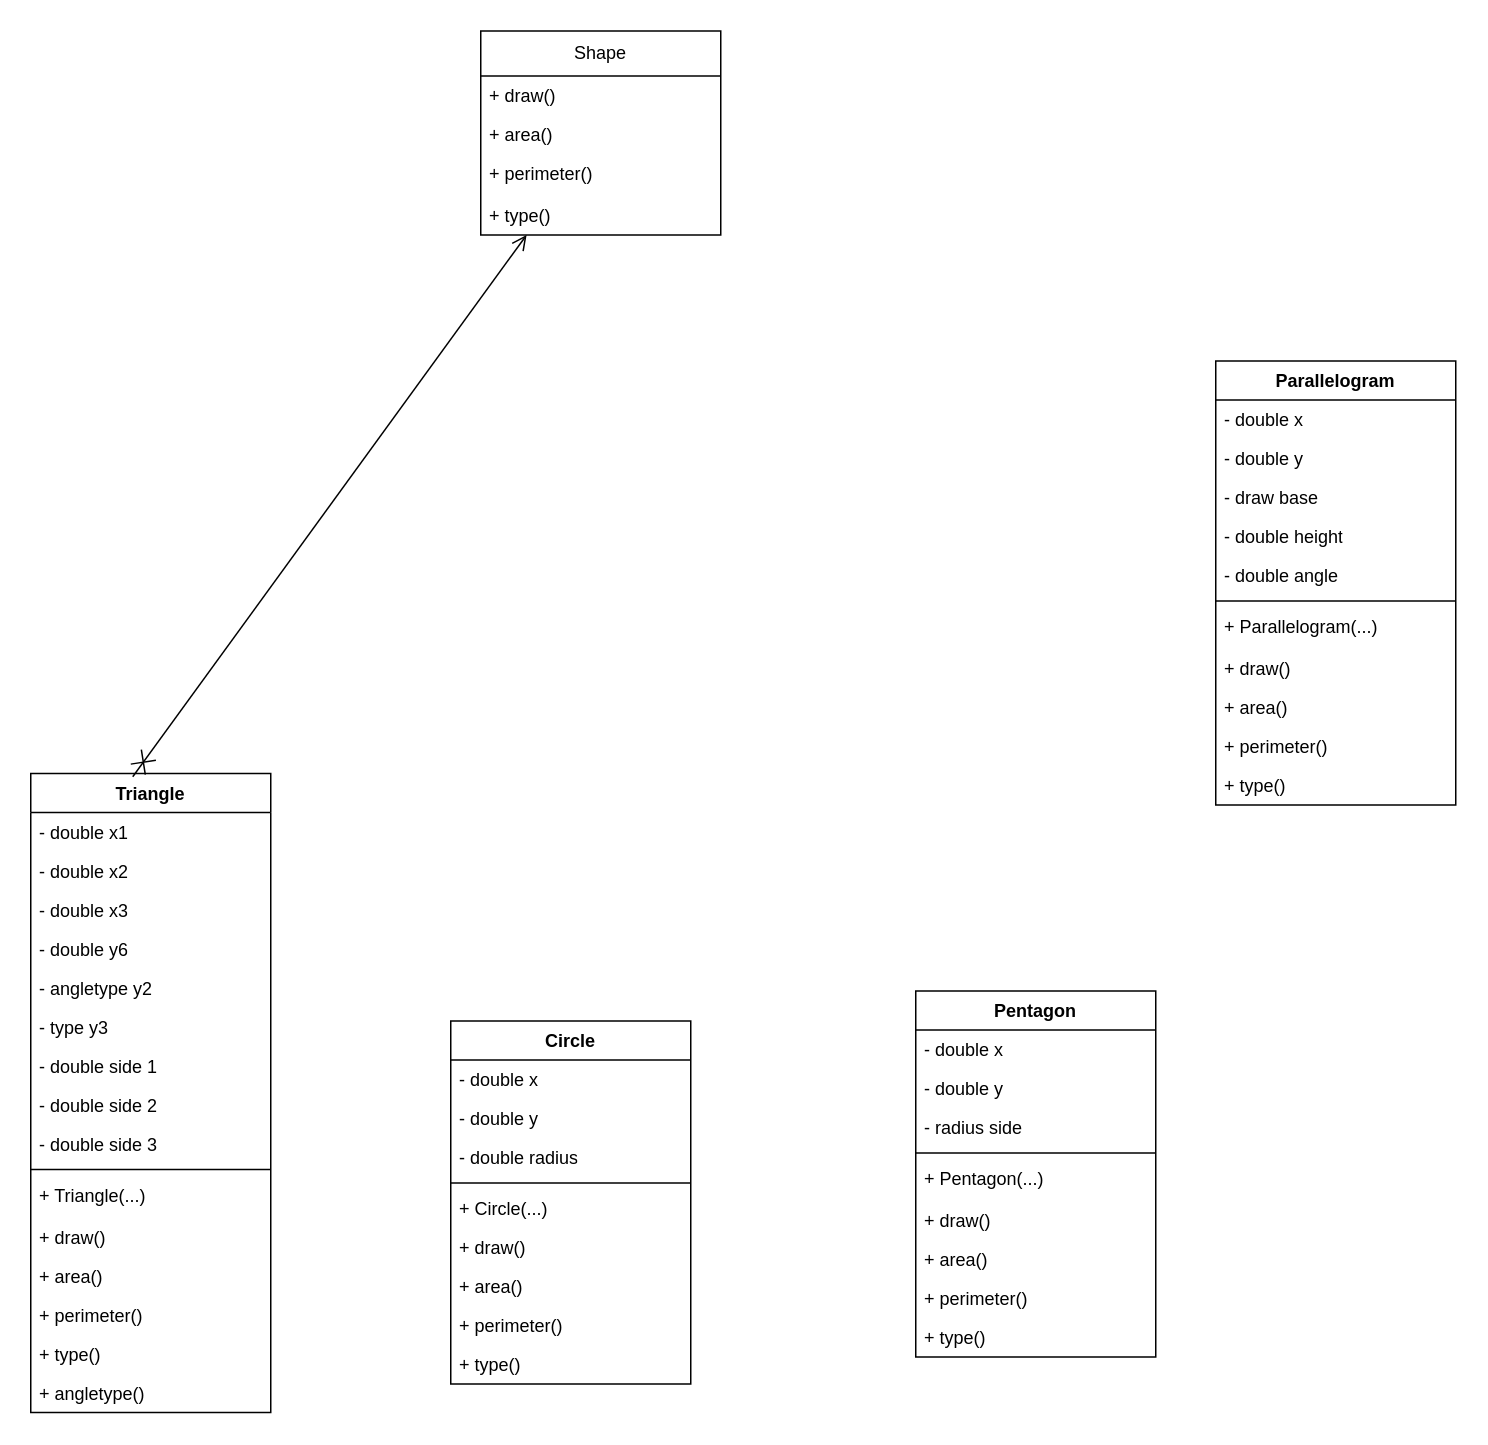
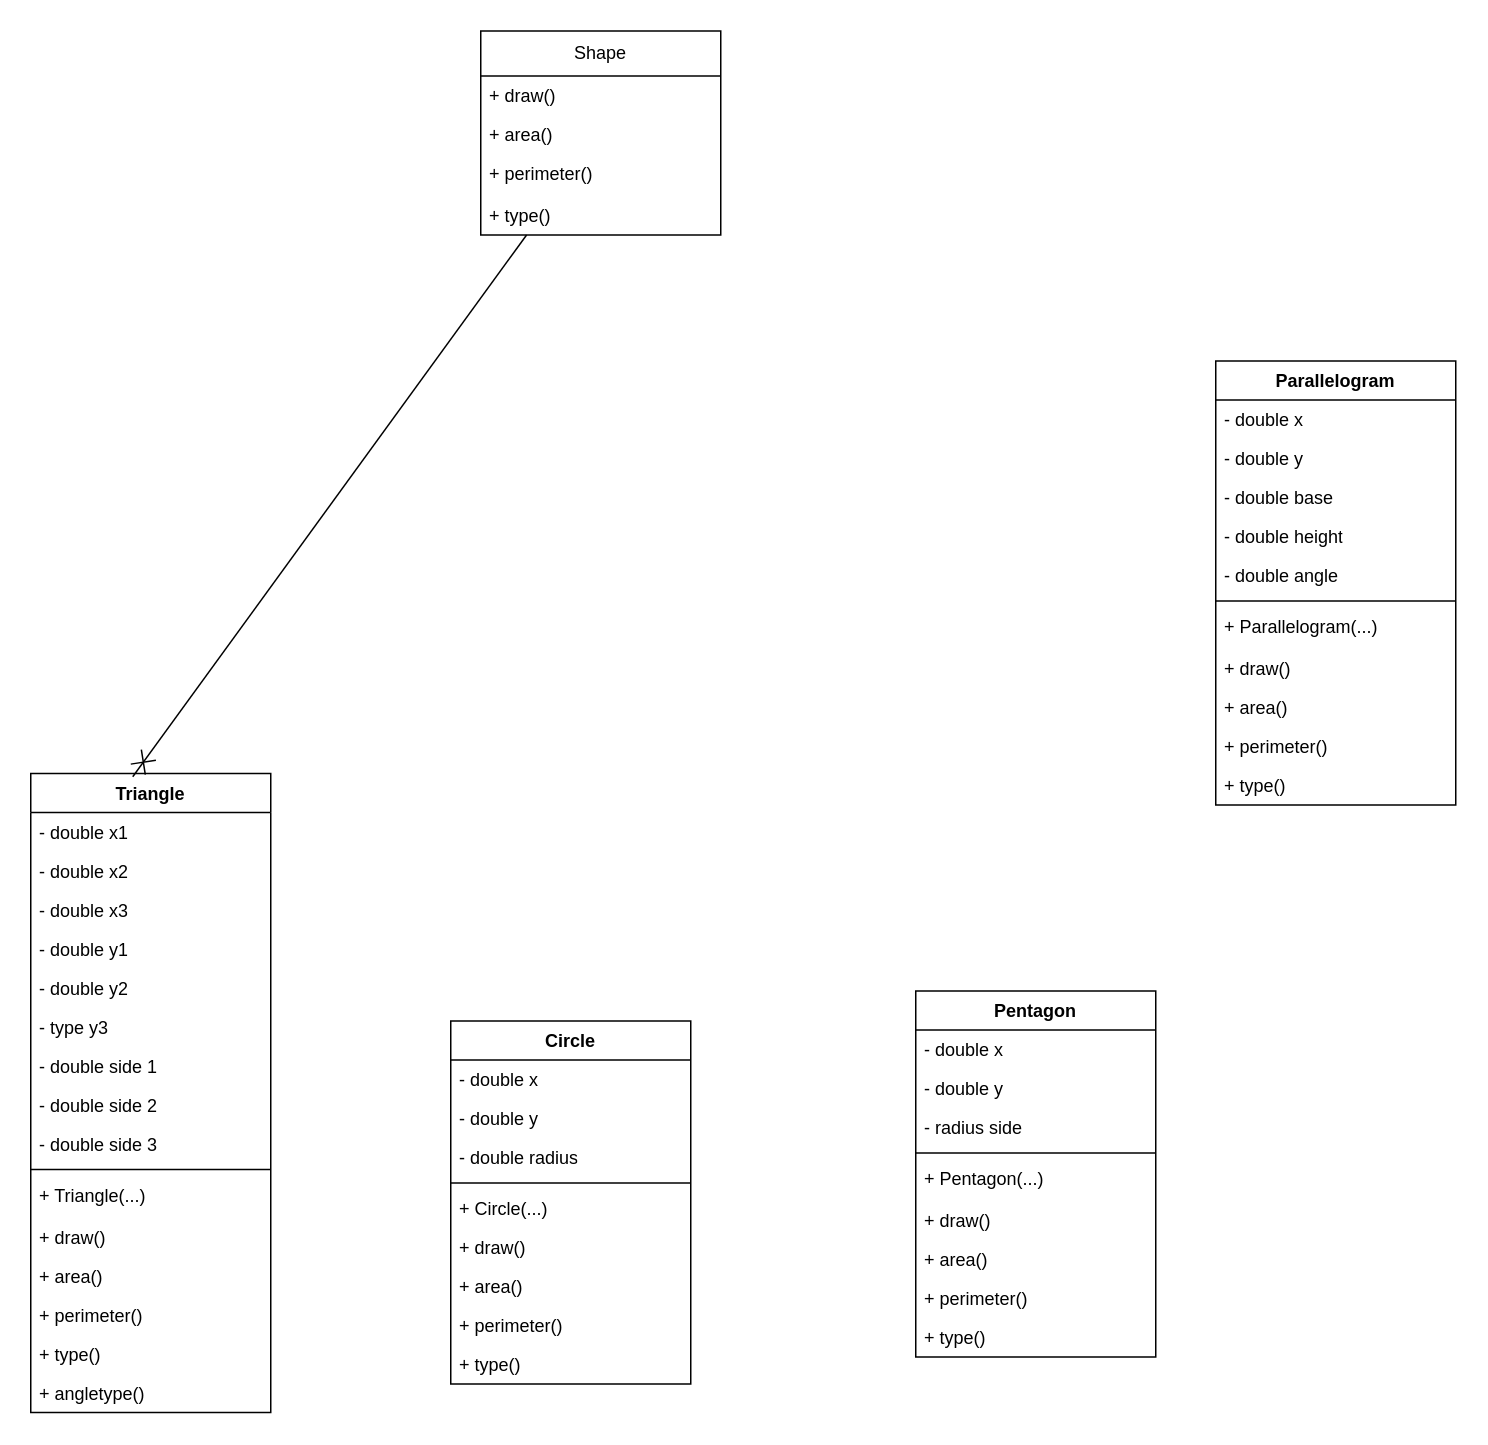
- <mxCell id="56" value="" style="endArrow=open;startArrow=cross;endFill=0;startFill=0;endSize=8;startSize=10;html=1;rounded=0;exitX=0.425;exitY=0.005;exitDx=0;exitDy=0;exitPerimeter=0;" edge="1" parent="1" source="39" target="2"><mxGeometry width="160" relative="1" as="geometry"><mxPoint x="620" y="350" as="sourcePoint" /><mxPoint x="780" y="350" as="targetPoint" /></mxGeometry></mxCell>
+ <mxCell id="56" value="" style="endArrow=none;startArrow=cross;endFill=0;startFill=0;endSize=8;startSize=10;html=1;rounded=0;exitX=0.425;exitY=0.005;exitDx=0;exitDy=0;exitPerimeter=0;" edge="1" parent="1" source="39" target="2"><mxGeometry width="160" relative="1" as="geometry"><mxPoint x="620" y="350" as="sourcePoint" /><mxPoint x="780" y="350" as="targetPoint" /></mxGeometry></mxCell>
- <mxCell id="20" value="- draw base" style="text;strokeColor=none;fillColor=none;align=left;verticalAlign=top;spacingLeft=4;spacingRight=4;overflow=hidden;rotatable=0;points=[[0,0.5],[1,0.5]];portConstraint=eastwest;whiteSpace=wrap;html=1;" parent="17" vertex="1"><mxGeometry y="78" width="160" height="26" as="geometry" /></mxCell>
+ <mxCell id="20" value="- double base" style="text;strokeColor=none;fillColor=none;align=left;verticalAlign=top;spacingLeft=4;spacingRight=4;overflow=hidden;rotatable=0;points=[[0,0.5],[1,0.5]];portConstraint=eastwest;whiteSpace=wrap;html=1;" parent="17" vertex="1"><mxGeometry y="78" width="160" height="26" as="geometry" /></mxCell>
- <mxCell id="43" value="- double y6" style="text;strokeColor=none;fillColor=none;align=left;verticalAlign=top;spacingLeft=4;spacingRight=4;overflow=hidden;rotatable=0;points=[[0,0.5],[1,0.5]];portConstraint=eastwest;whiteSpace=wrap;html=1;" parent="39" vertex="1"><mxGeometry y="104" width="160" height="26" as="geometry" /></mxCell>
+ <mxCell id="43" value="- double y1" style="text;strokeColor=none;fillColor=none;align=left;verticalAlign=top;spacingLeft=4;spacingRight=4;overflow=hidden;rotatable=0;points=[[0,0.5],[1,0.5]];portConstraint=eastwest;whiteSpace=wrap;html=1;" parent="39" vertex="1"><mxGeometry y="104" width="160" height="26" as="geometry" /></mxCell>
- <mxCell id="44" value="- angletype y2" style="text;strokeColor=none;fillColor=none;align=left;verticalAlign=top;spacingLeft=4;spacingRight=4;overflow=hidden;rotatable=0;points=[[0,0.5],[1,0.5]];portConstraint=eastwest;whiteSpace=wrap;html=1;" vertex="1" parent="39"><mxGeometry y="130" width="160" height="26" as="geometry" /></mxCell>
+ <mxCell id="44" value="- double y2" style="text;strokeColor=none;fillColor=none;align=left;verticalAlign=top;spacingLeft=4;spacingRight=4;overflow=hidden;rotatable=0;points=[[0,0.5],[1,0.5]];portConstraint=eastwest;whiteSpace=wrap;html=1;" vertex="1" parent="39"><mxGeometry y="130" width="160" height="26" as="geometry" /></mxCell>
